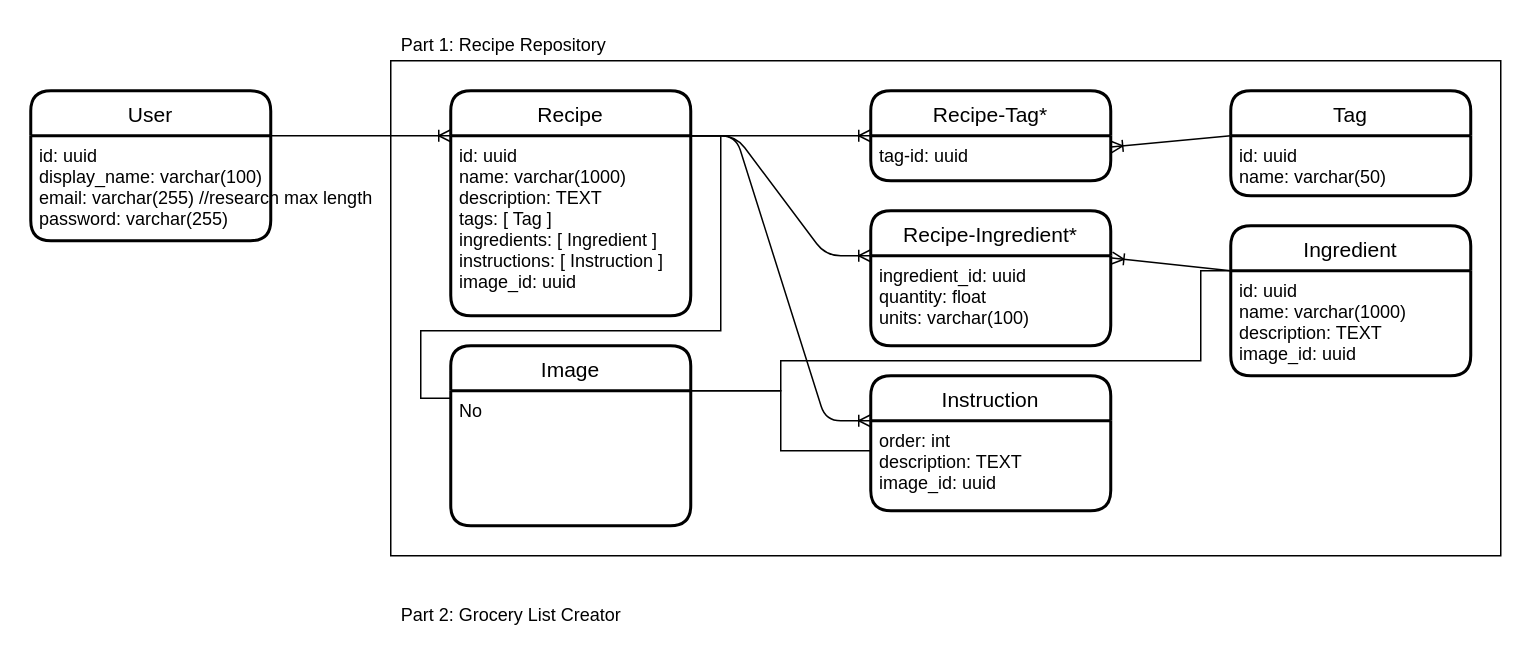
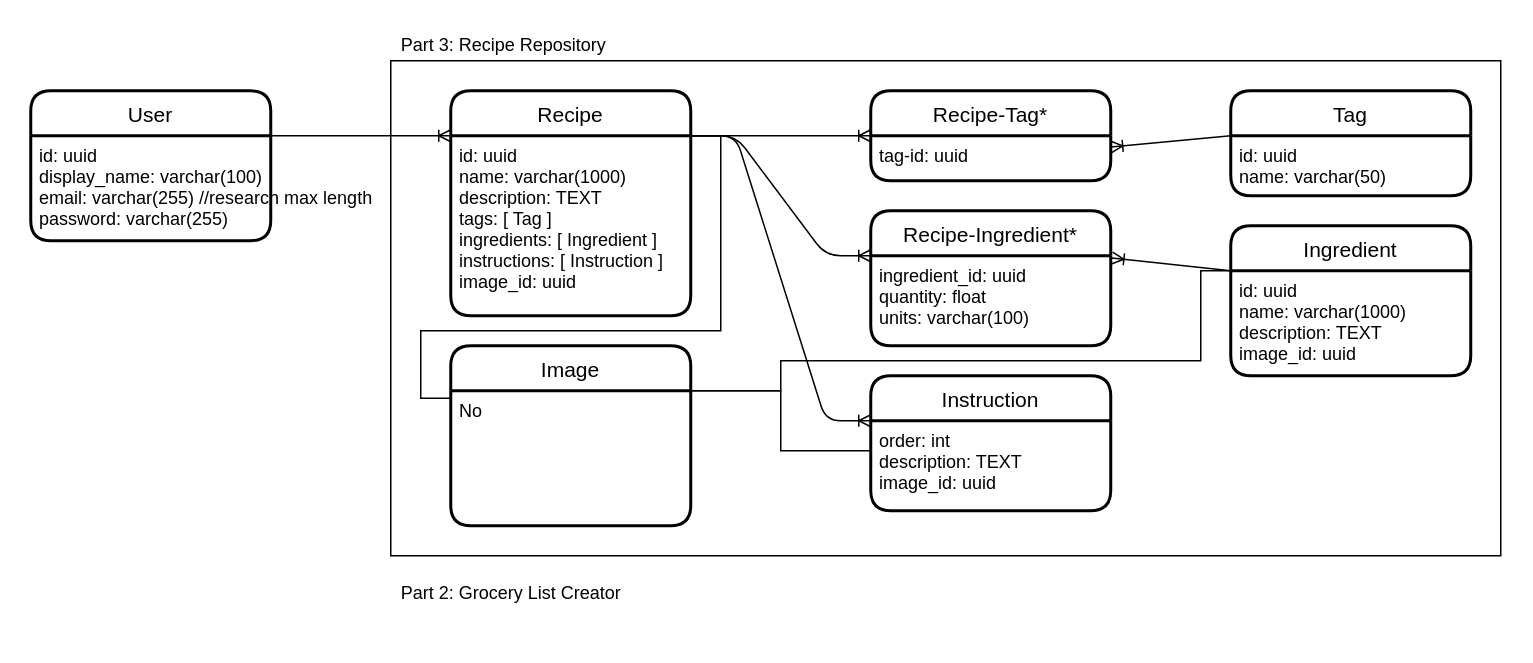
- <mxCell id="32" value="Part 1: Recipe Repository" style="text;html=1;align=center;verticalAlign=middle;resizable=0;points=[];autosize=1;" vertex="1" parent="1"><mxGeometry x="260" width="150" height="20" as="geometry" y="20" /></mxCell>
+ <mxCell id="32" value="Part 3: Recipe Repository" style="text;html=1;align=center;verticalAlign=middle;resizable=0;points=[];autosize=1;" vertex="1" parent="1"><mxGeometry x="260" width="150" height="20" as="geometry" y="20" /></mxCell>
- <mxCell id="33" value="Part 2: Grocery List Creator" style="text;html=1;align=center;verticalAlign=middle;resizable=0;points=[];autosize=1;" vertex="1" parent="1"><mxGeometry x="260" y="400" width="160" height="20" as="geometry" /></mxCell>
+ <mxCell id="33" value="Part 2: Grocery List Creator" style="text;html=1;align=center;verticalAlign=middle;resizable=0;points=[];autosize=1;" vertex="1" parent="1"><mxGeometry x="260" y="385" width="160" height="20" as="geometry" /></mxCell>
